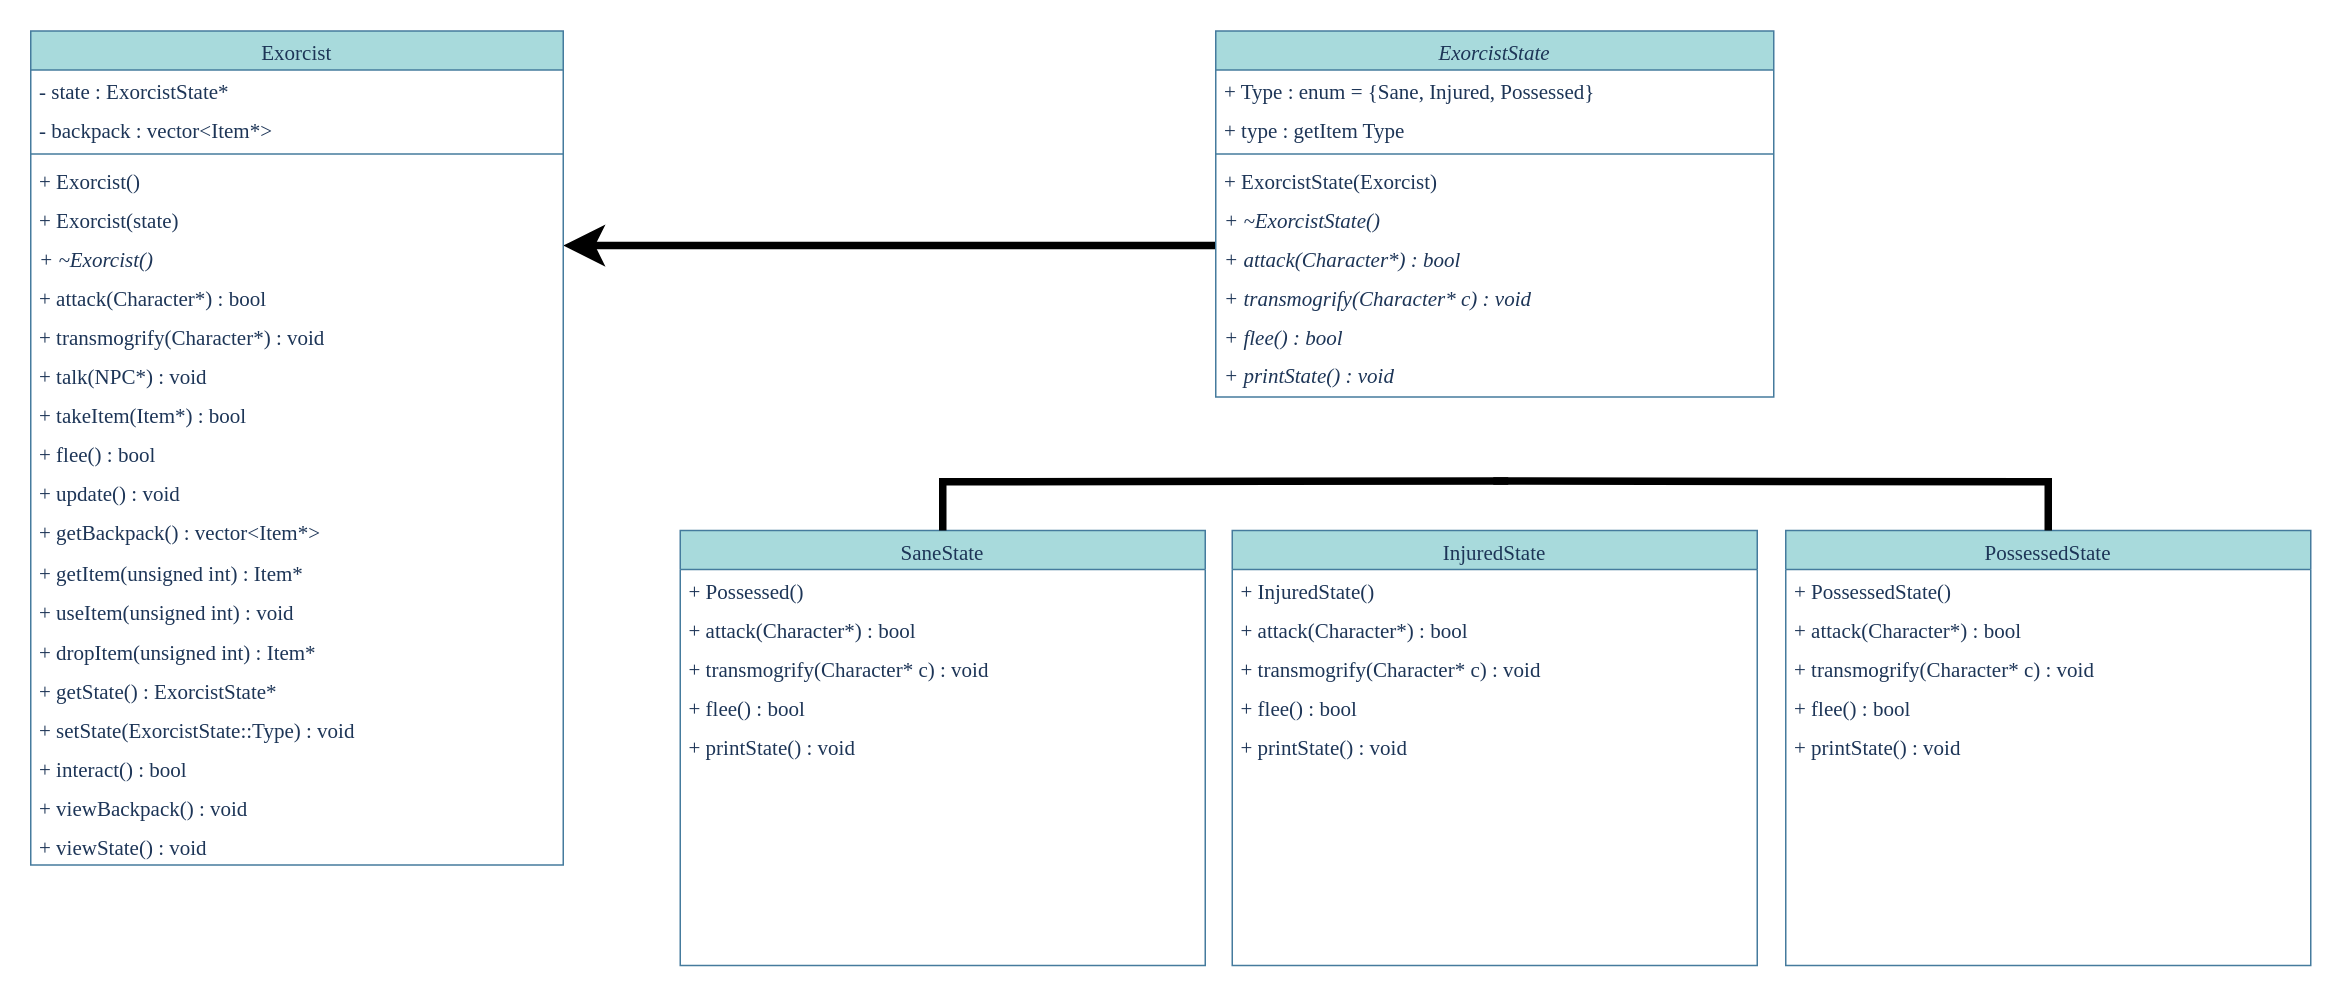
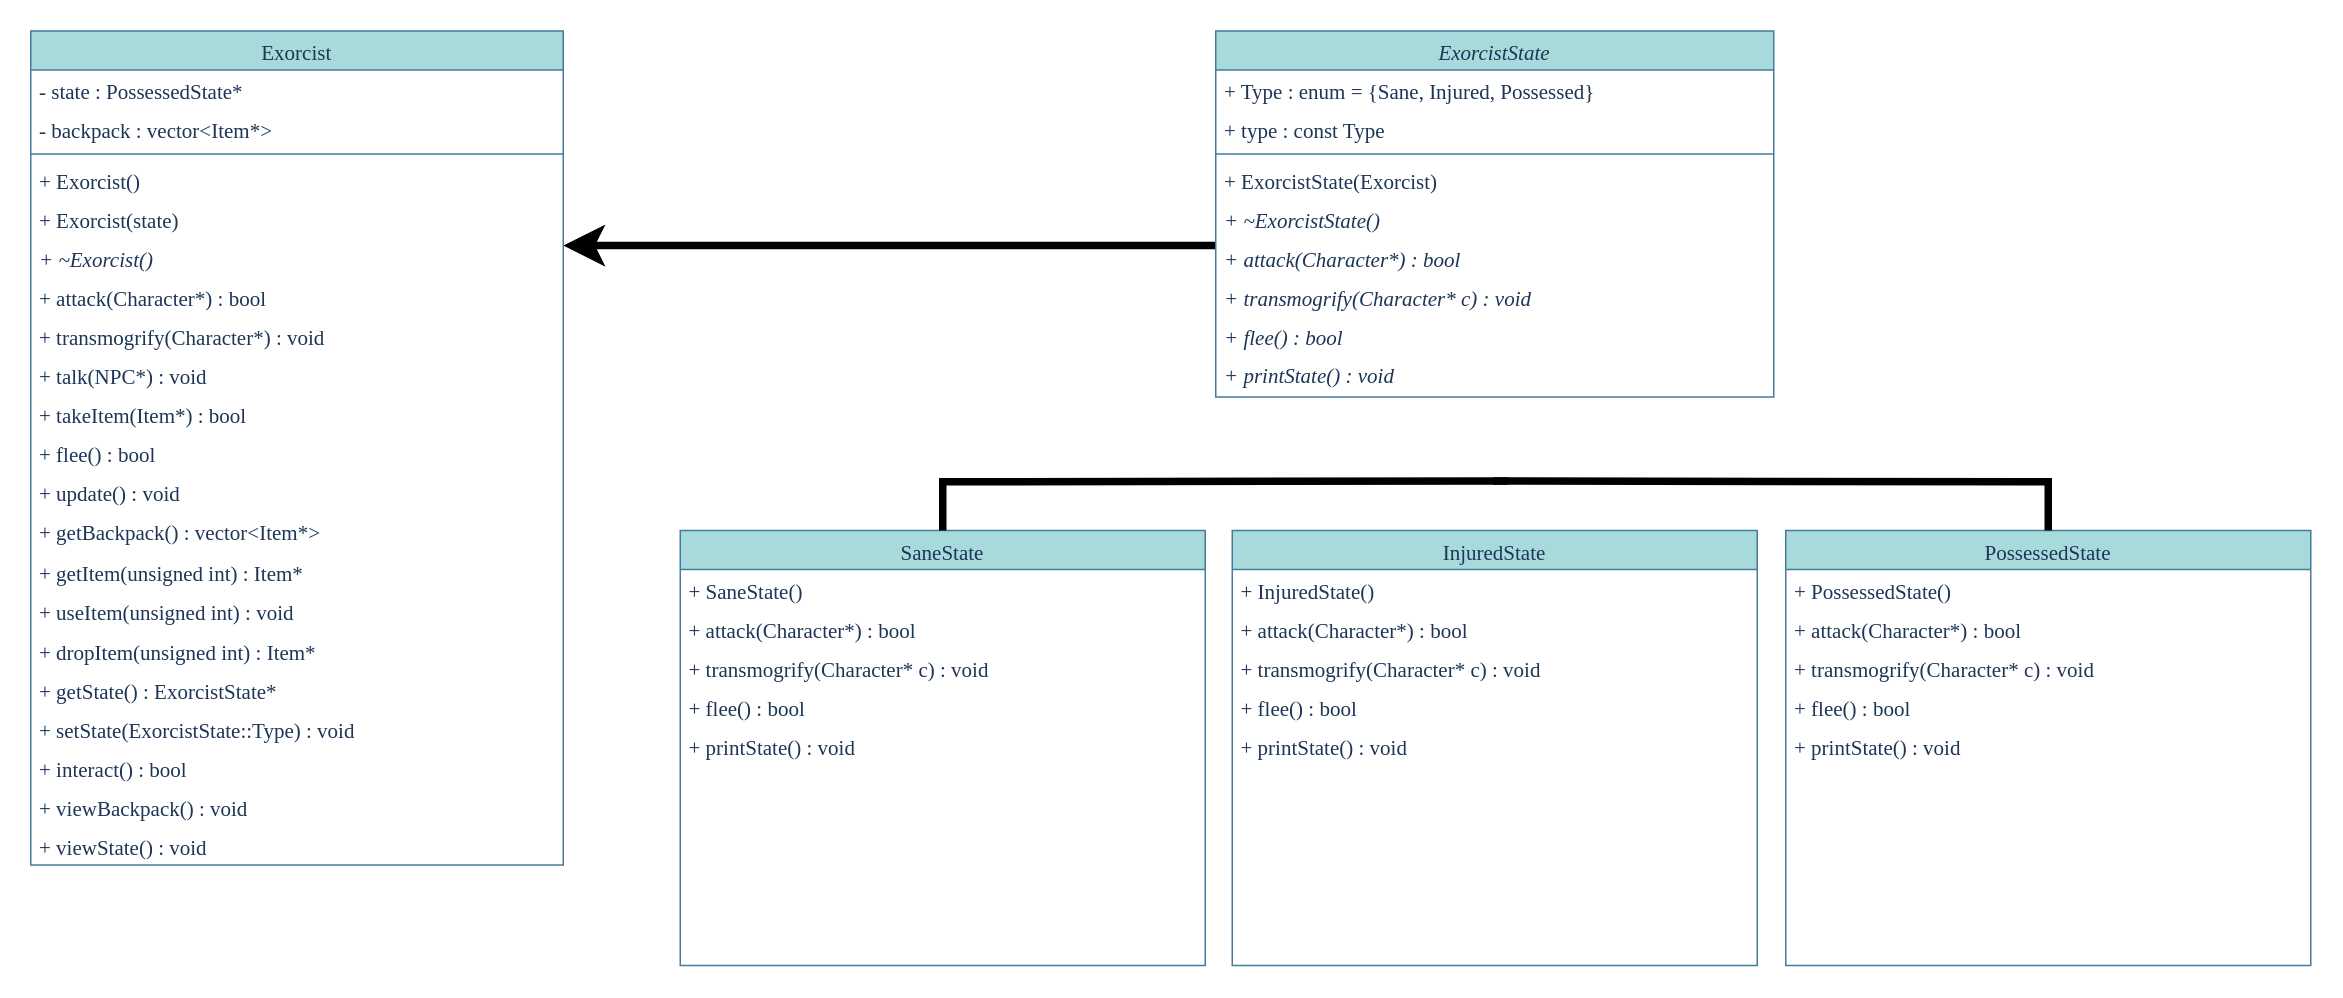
- <mxCell id="34" value="- state : ExorcistState*" style="text;align=left;verticalAlign=top;spacingLeft=4;spacingRight=4;overflow=hidden;rotatable=0;points=[[0,0.5],[1,0.5]];portConstraint=eastwest;fontSize=14;fontFamily=Fira Code;fontColor=#1D3557;" parent="33" vertex="1"><mxGeometry y="26" width="355" height="26" as="geometry" /></mxCell>
+ <mxCell id="34" value="- state : PossessedState*" style="text;align=left;verticalAlign=top;spacingLeft=4;spacingRight=4;overflow=hidden;rotatable=0;points=[[0,0.5],[1,0.5]];portConstraint=eastwest;fontSize=14;fontFamily=Fira Code;fontColor=#1D3557;" parent="33" vertex="1"><mxGeometry y="26" width="355" height="26" as="geometry" /></mxCell>
- <mxCell id="5" value="+ type : getItem Type" style="text;align=left;verticalAlign=top;spacingLeft=4;spacingRight=4;overflow=hidden;rotatable=0;points=[[0,0.5],[1,0.5]];portConstraint=eastwest;fontSize=14;fontFamily=Fira Code;fontColor=#1D3557;" vertex="1" parent="3"><mxGeometry y="52" width="372" height="26" as="geometry" /></mxCell>
+ <mxCell id="5" value="+ type : const Type" style="text;align=left;verticalAlign=top;spacingLeft=4;spacingRight=4;overflow=hidden;rotatable=0;points=[[0,0.5],[1,0.5]];portConstraint=eastwest;fontSize=14;fontFamily=Fira Code;fontColor=#1D3557;" vertex="1" parent="3"><mxGeometry y="52" width="372" height="26" as="geometry" /></mxCell>
- <mxCell id="14" value="+ Possessed()" style="text;align=left;verticalAlign=top;spacingLeft=4;spacingRight=4;overflow=hidden;rotatable=0;points=[[0,0.5],[1,0.5]];portConstraint=eastwest;fontSize=14;fontFamily=Fira Code;fontColor=#1D3557;" parent="13" vertex="1"><mxGeometry y="26" width="350" height="26" as="geometry" /></mxCell>
+ <mxCell id="14" value="+ SaneState()" style="text;align=left;verticalAlign=top;spacingLeft=4;spacingRight=4;overflow=hidden;rotatable=0;points=[[0,0.5],[1,0.5]];portConstraint=eastwest;fontSize=14;fontFamily=Fira Code;fontColor=#1D3557;" parent="13" vertex="1"><mxGeometry y="26" width="350" height="26" as="geometry" /></mxCell>
